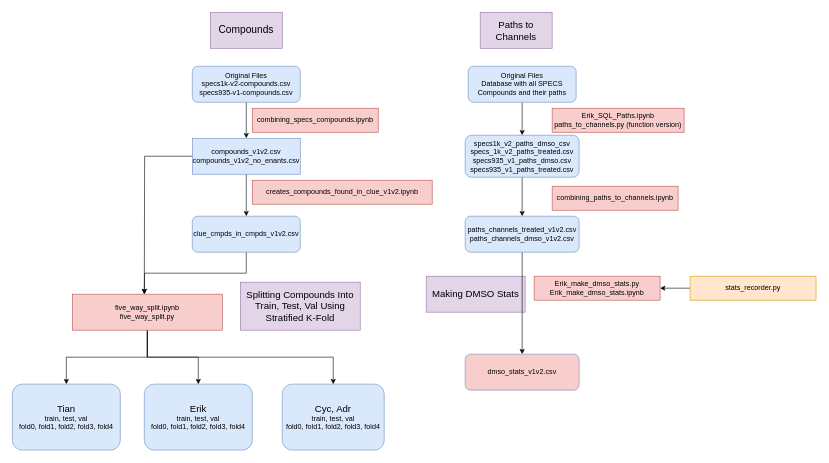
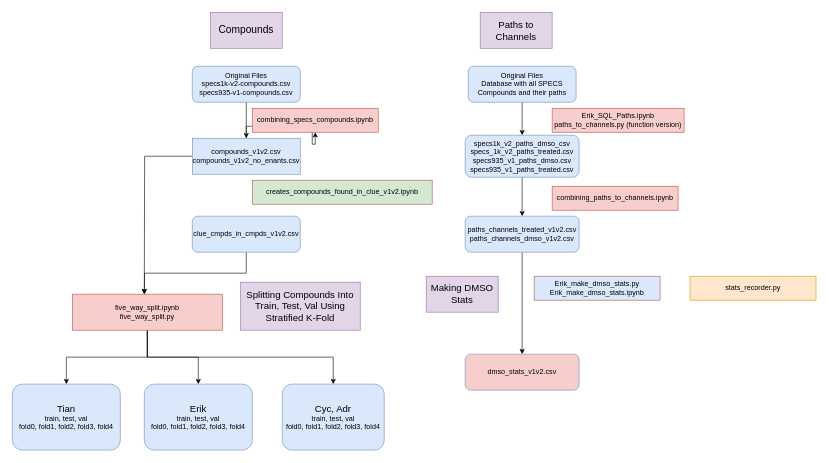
- <mxCell id="12" value="creates_compounds_found_in_clue_v1v2.ipynb" style="whiteSpace=wrap;html=1;fillColor=#f8cecc;strokeColor=#b85450;" vertex="1" parent="1"><mxGeometry x="420" y="300" width="300" height="40" as="geometry" /></mxCell>
+ <mxCell id="12" value="creates_compounds_found_in_clue_v1v2.ipynb" style="whiteSpace=wrap;html=1;fillColor=#d5e8d4;strokeColor=#b85450;" vertex="1" parent="1"><mxGeometry x="420" y="300" width="300" height="40" as="geometry" /></mxCell>
- <mxCell id="6" style="edgeStyle=orthogonalEdgeStyle;rounded=0;orthogonalLoop=1;jettySize=auto;html=1;entryX=0.5;entryY=0;entryDx=0;entryDy=0;" edge="1" parent="1" source="8" target="10"><mxGeometry relative="1" as="geometry" /></mxCell>
+ <mxCell id="6" style="edgeStyle=orthogonalEdgeStyle;rounded=0;orthogonalLoop=1;jettySize=auto;html=1;" edge="1" parent="1" source="8" target="11"><mxGeometry relative="1" as="geometry" /></mxCell>
- <mxCell id="20" value="&lt;div&gt;Erik_make_dmso_stats.py&lt;/div&gt;&lt;div&gt;Erik_make_dmso_stats.ipynb&lt;br&gt;&lt;/div&gt;" style="whiteSpace=wrap;html=1;fillColor=#f8cecc;strokeColor=#b85450;" vertex="1" parent="1"><mxGeometry x="890" y="460" width="210" height="40" as="geometry" /></mxCell>
+ <mxCell id="20" value="&lt;div&gt;Erik_make_dmso_stats.py&lt;/div&gt;&lt;div&gt;Erik_make_dmso_stats.ipynb&lt;br&gt;&lt;/div&gt;" style="whiteSpace=wrap;html=1;fillColor=#dae8fc;strokeColor=#b85450;" vertex="1" parent="1"><mxGeometry x="890" y="460" width="210" height="40" as="geometry" /></mxCell>
- <mxCell id="21" value="" style="edgeStyle=orthogonalEdgeStyle;rounded=0;orthogonalLoop=1;jettySize=auto;html=1;" edge="1" parent="1" source="22" target="20"><mxGeometry relative="1" as="geometry" /></mxCell>
- <mxCell id="13" value="&lt;font style=&quot;font-size: 13px;&quot;&gt;&lt;font style=&quot;font-size: 14px;&quot;&gt;&lt;font style=&quot;font-size: 15px;&quot;&gt;&lt;font style=&quot;font-size: 16px;&quot;&gt;Making DMSO Stats&lt;/font&gt;&lt;/font&gt;&lt;/font&gt;&lt;/font&gt;" style="rounded=0;whiteSpace=wrap;html=1;fillColor=#e1d5e7;strokeColor=#9673a6;" vertex="1" parent="1"><mxGeometry x="710" y="460" width="165" height="60" as="geometry" /></mxCell>
+ <mxCell id="13" value="&lt;font style=&quot;font-size: 13px;&quot;&gt;&lt;font style=&quot;font-size: 14px;&quot;&gt;&lt;font style=&quot;font-size: 15px;&quot;&gt;&lt;font style=&quot;font-size: 16px;&quot;&gt;Making DMSO Stats&lt;/font&gt;&lt;/font&gt;&lt;/font&gt;&lt;/font&gt;" style="rounded=0;whiteSpace=wrap;html=1;fillColor=#e1d5e7;strokeColor=#9673a6;" vertex="1" parent="1"><mxGeometry x="710" y="460" width="120" height="60" as="geometry" /></mxCell>
